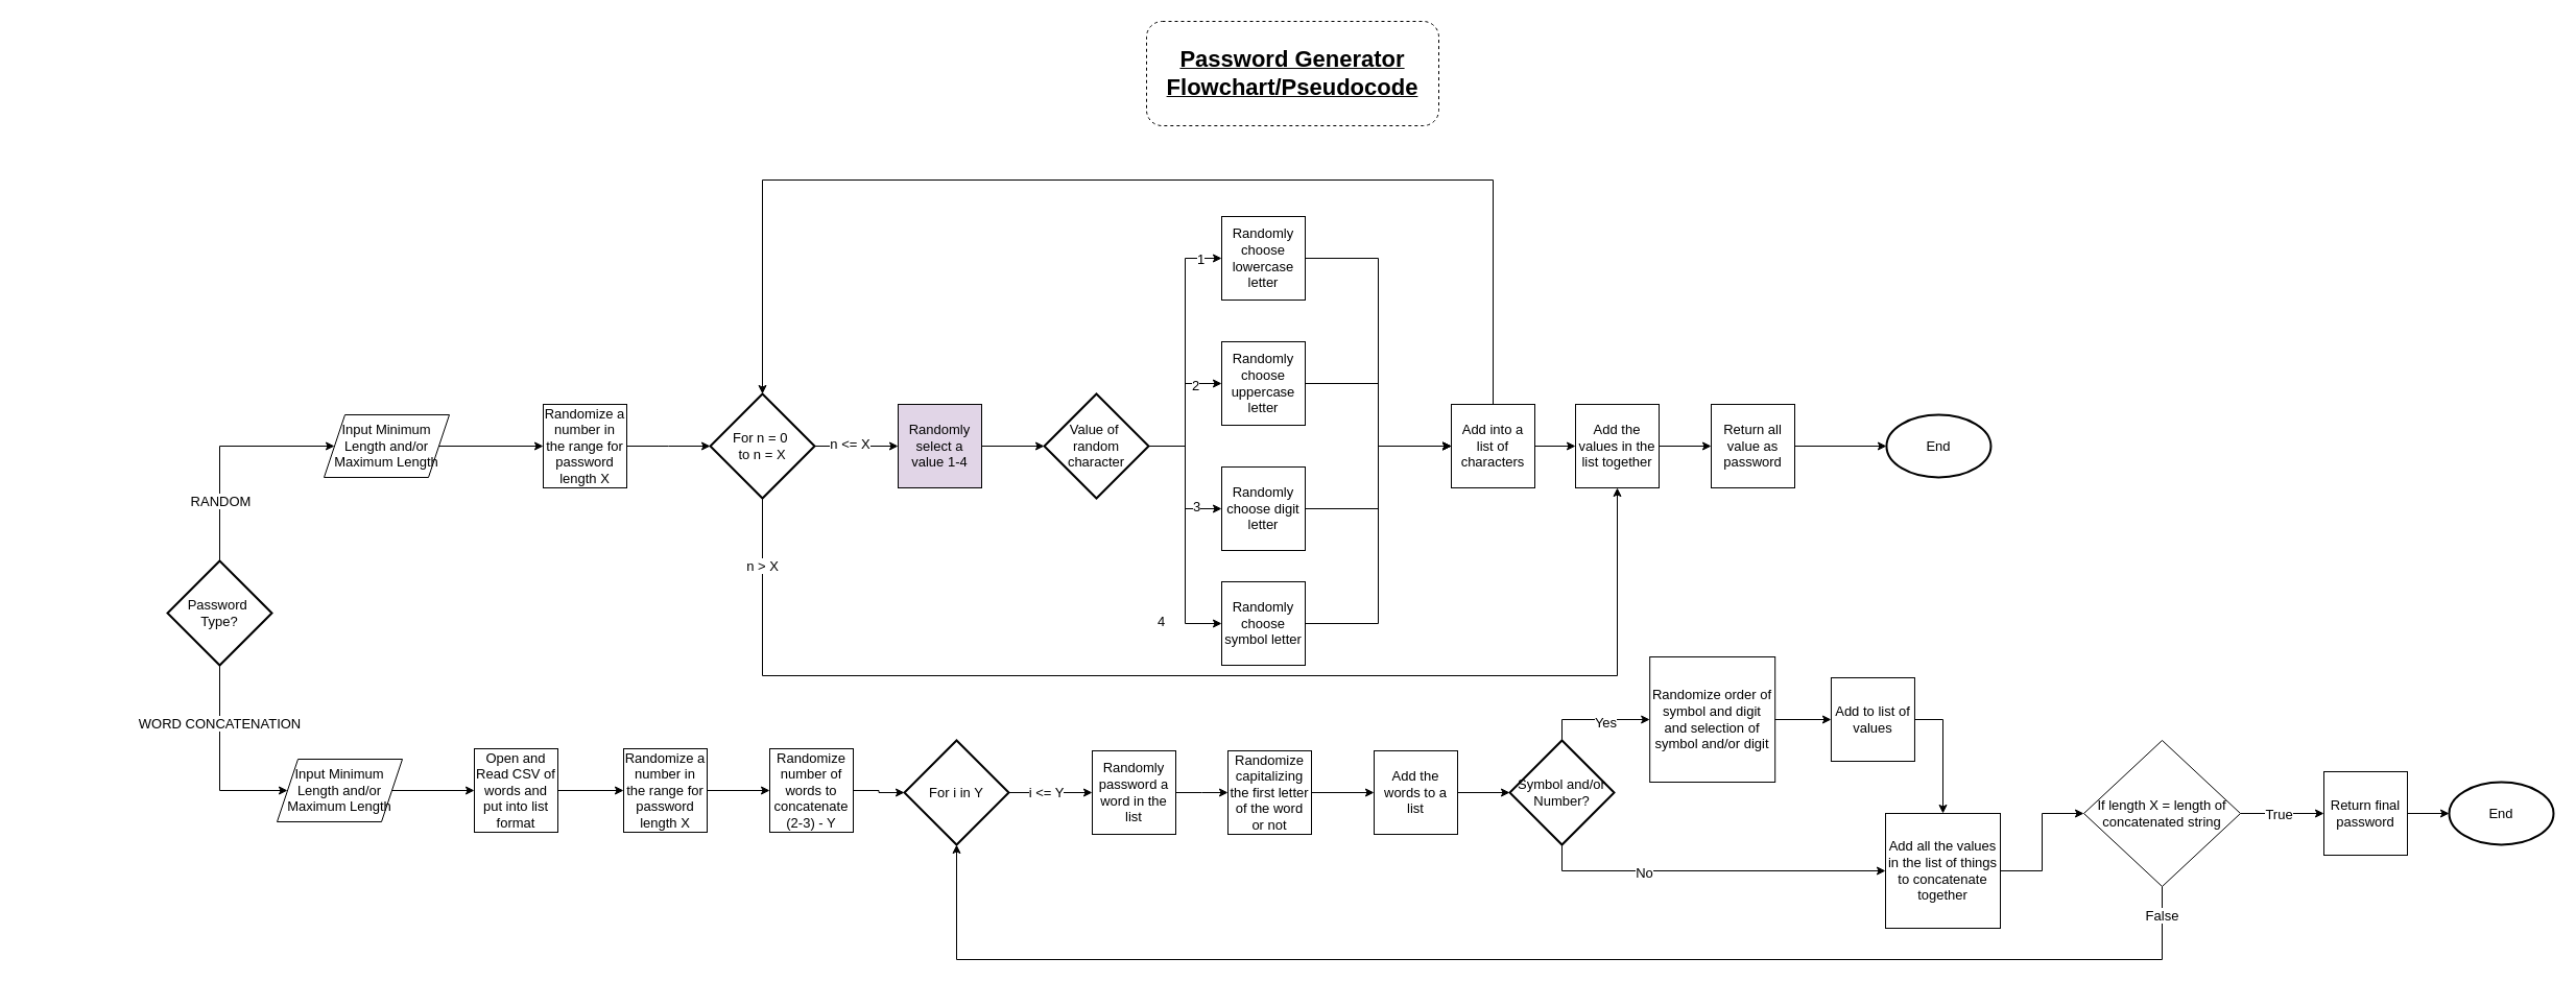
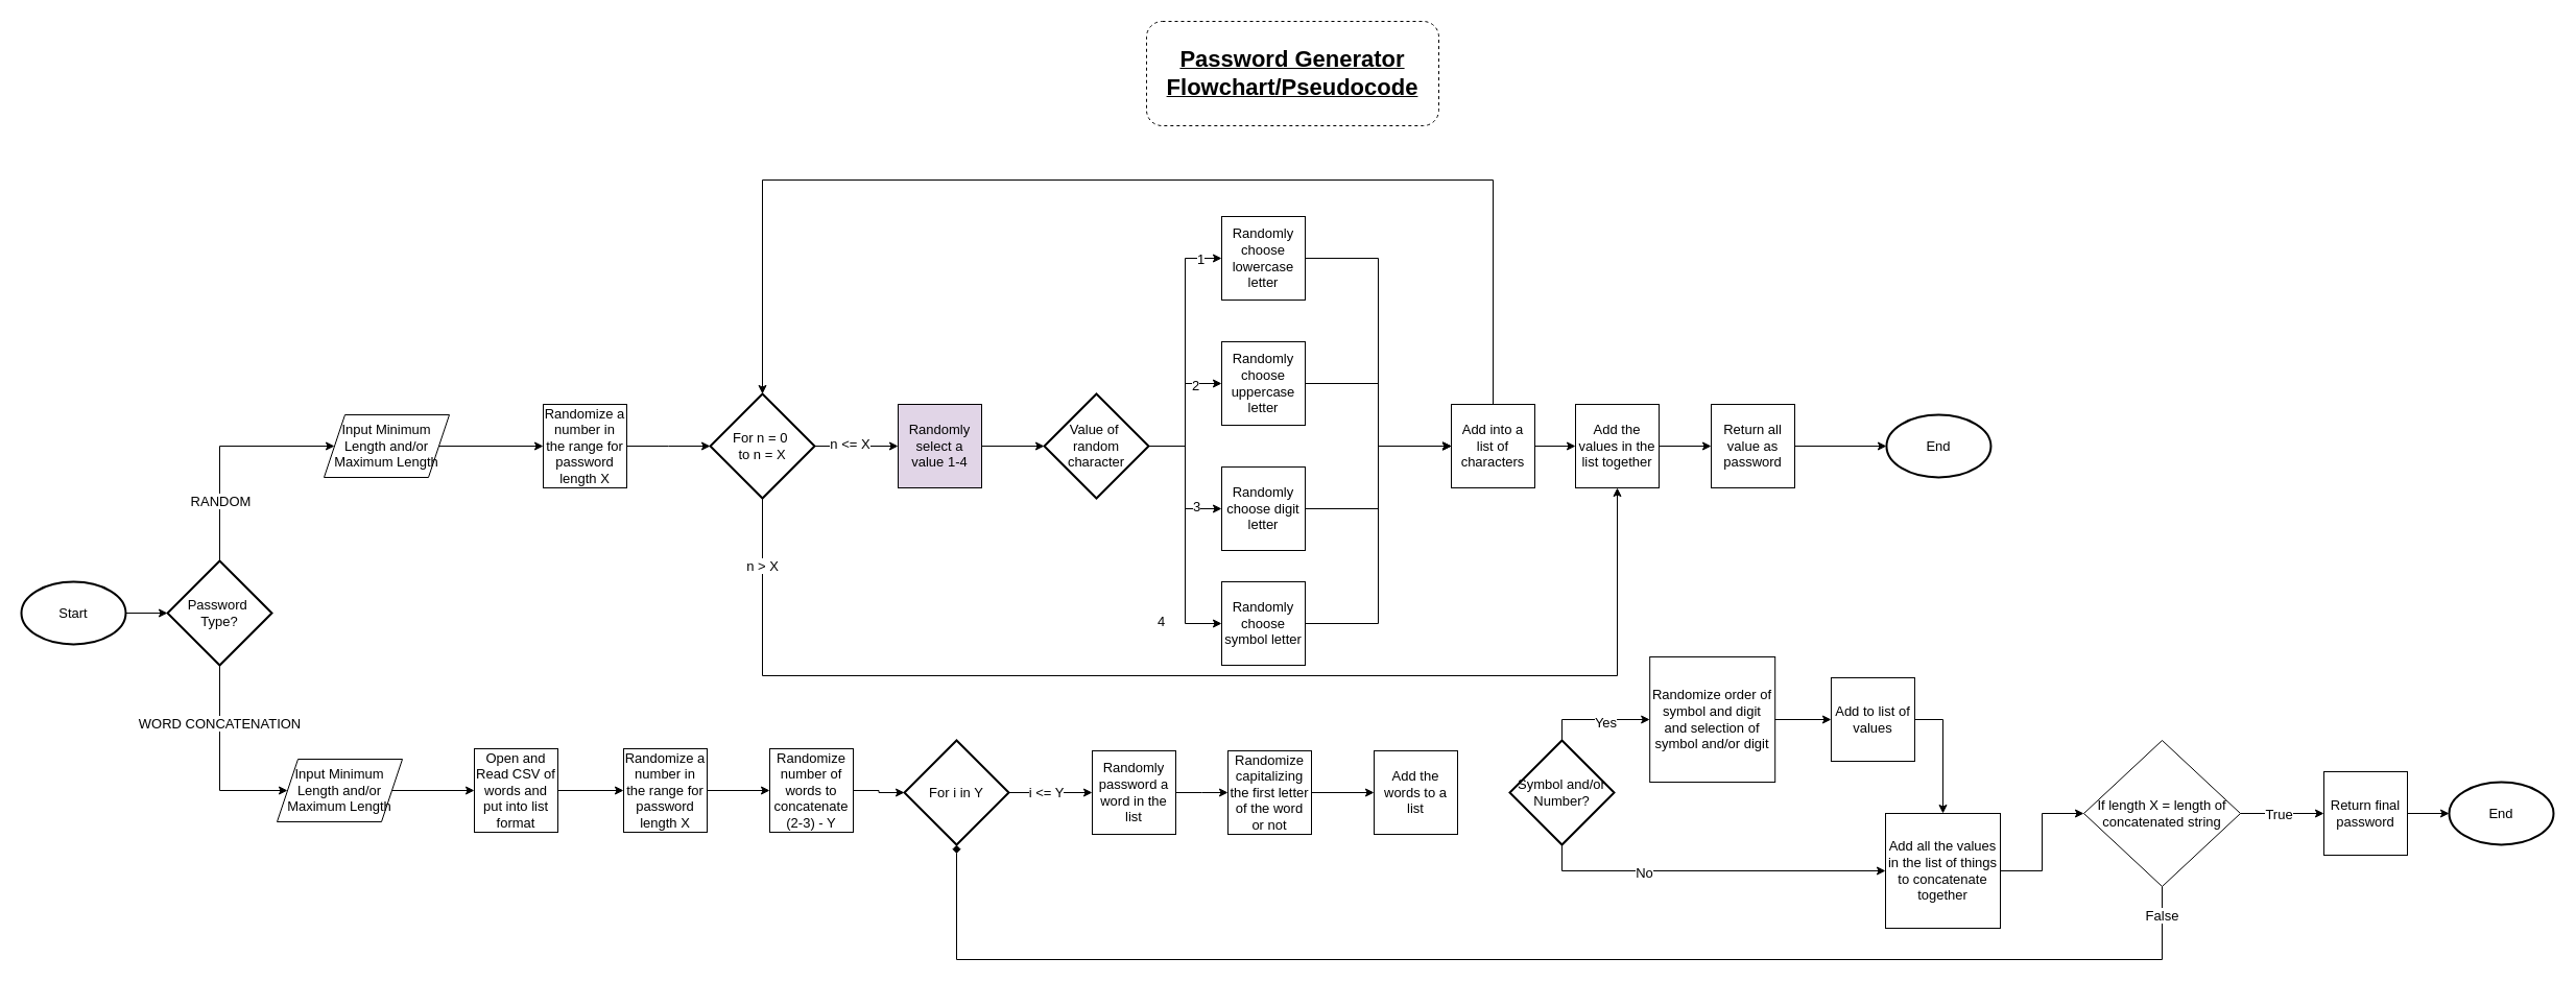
+ <mxCell id="2" value="Start" style="strokeWidth=2;html=1;shape=mxgraph.flowchart.start_1;whiteSpace=wrap;fontSize=13;" vertex="1" parent="1"><mxGeometry x="20" y="557" width="100" height="60" as="geometry" /></mxCell>
+ <mxCell id="81" style="edgeStyle=orthogonalEdgeStyle;rounded=0;orthogonalLoop=1;jettySize=auto;html=1;exitX=1;exitY=0.5;exitDx=0;exitDy=0;exitPerimeter=0;entryX=0;entryY=0.5;entryDx=0;entryDy=0;entryPerimeter=0;fontSize=13;" edge="1" parent="1" source="2" target="9"><mxGeometry relative="1" as="geometry" /></mxCell>
- <mxCell id="73" style="edgeStyle=orthogonalEdgeStyle;rounded=0;orthogonalLoop=1;jettySize=auto;html=1;exitX=1;exitY=0.5;exitDx=0;exitDy=0;entryX=0;entryY=0.5;entryDx=0;entryDy=0;entryPerimeter=0;fontSize=13;" edge="1" parent="1" source="58" target="63"><mxGeometry relative="1" as="geometry" /></mxCell>
- <mxCell id="67" style="edgeStyle=orthogonalEdgeStyle;rounded=0;orthogonalLoop=1;jettySize=auto;html=1;exitX=0.5;exitY=1;exitDx=0;exitDy=0;entryX=0.5;entryY=1;entryDx=0;entryDy=0;entryPerimeter=0;fontSize=13;" edge="1" parent="1" source="66" target="55"><mxGeometry relative="1" as="geometry"><Array as="points"><mxPoint x="2071" y="919" /><mxPoint x="916" y="919" /></Array></mxGeometry></mxCell>
+ <mxCell id="67" style="edgeStyle=orthogonalEdgeStyle;rounded=0;orthogonalLoop=1;jettySize=auto;html=1;exitX=0.5;exitY=1;exitDx=0;exitDy=0;entryX=0.5;entryY=1;entryDx=0;entryDy=0;entryPerimeter=0;fontSize=13;endArrow=diamond;" edge="1" parent="1" source="66" target="55"><mxGeometry relative="1" as="geometry"><Array as="points"><mxPoint x="2071" y="919" /><mxPoint x="916" y="919" /></Array></mxGeometry></mxCell>
